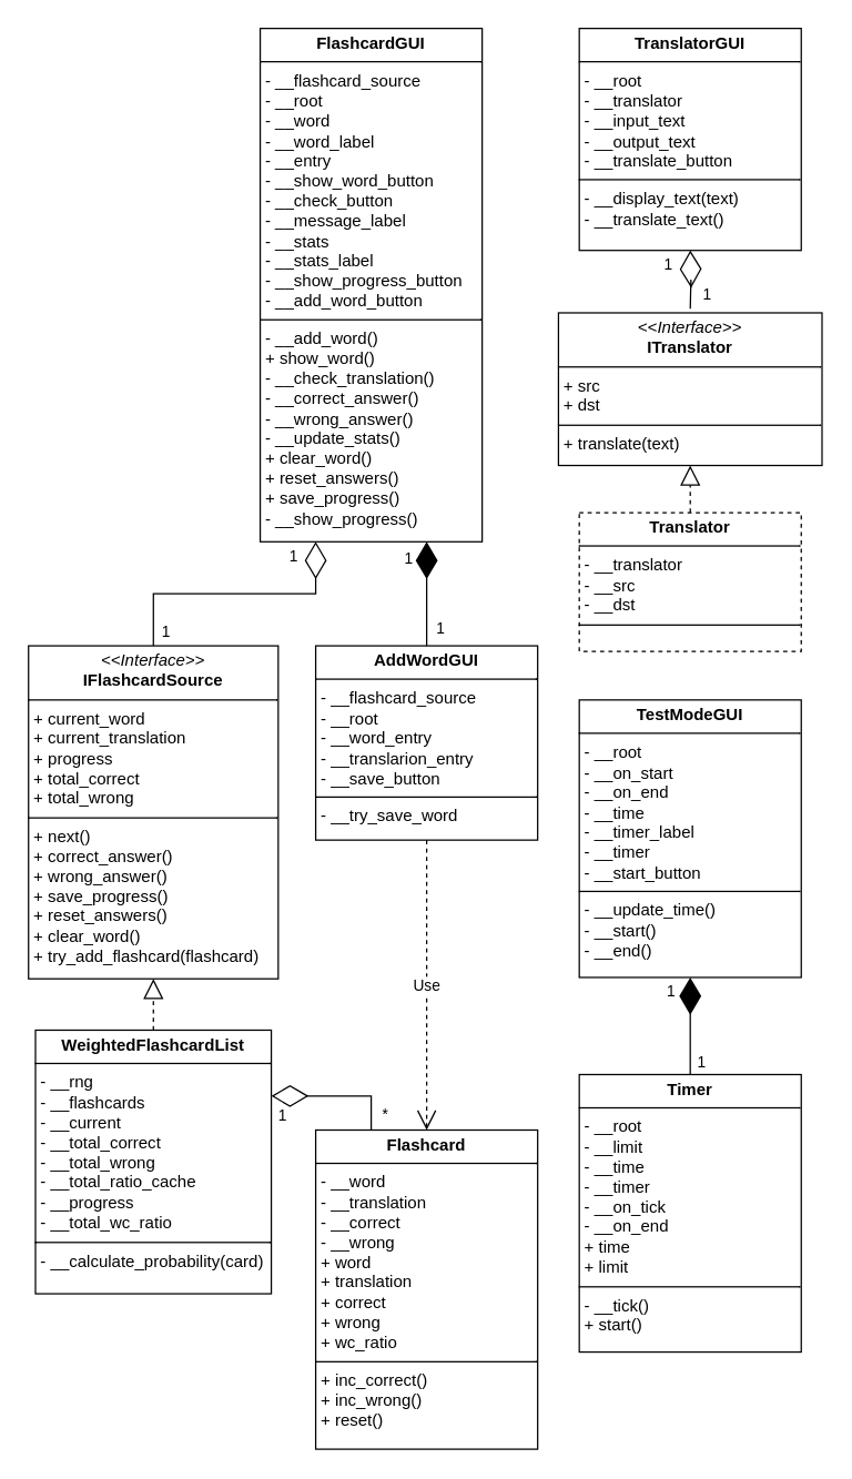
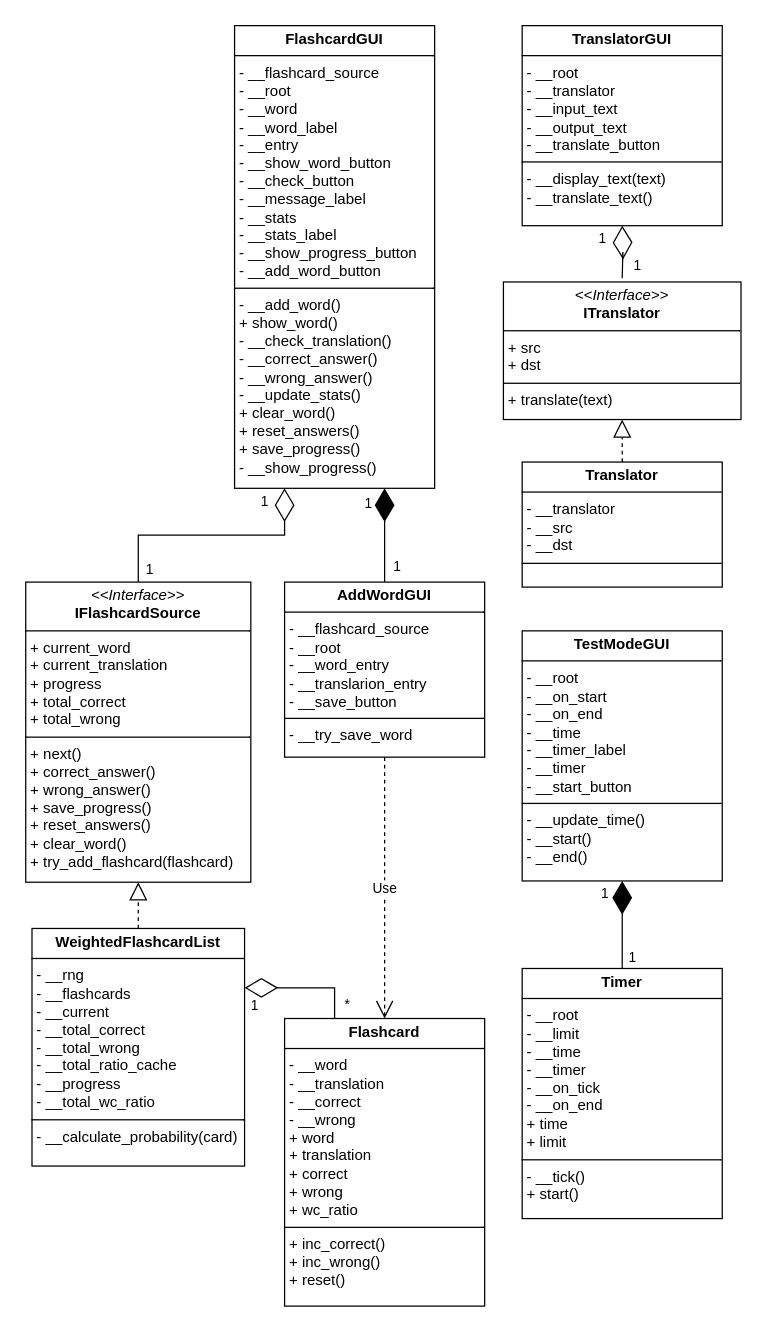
- <mxCell id="9" value="&lt;p style=&quot;margin:0px;margin-top:4px;text-align:center;&quot;&gt;&lt;b&gt;Translator&lt;/b&gt;&lt;br&gt;&lt;/p&gt;&lt;hr size=&quot;1&quot; style=&quot;border-style:solid;&quot;&gt;&lt;p style=&quot;margin:0px;margin-left:4px;&quot;&gt;- __translator&lt;/p&gt;&lt;p style=&quot;margin:0px;margin-left:4px;&quot;&gt;- __src&lt;/p&gt;&lt;p style=&quot;margin:0px;margin-left:4px;&quot;&gt;- __dst&lt;br&gt;&lt;/p&gt;&lt;hr size=&quot;1&quot; style=&quot;border-style:solid;&quot;&gt;&lt;p style=&quot;margin:0px;margin-left:4px;&quot;&gt;&lt;br&gt;&lt;/p&gt;" style="verticalAlign=top;align=left;overflow=fill;html=1;whiteSpace=wrap;dashed=1;" parent="1" vertex="1"><mxGeometry x="417" y="369" width="160" height="100" as="geometry" /></mxCell>
+ <mxCell id="9" value="&lt;p style=&quot;margin:0px;margin-top:4px;text-align:center;&quot;&gt;&lt;b&gt;Translator&lt;/b&gt;&lt;br&gt;&lt;/p&gt;&lt;hr size=&quot;1&quot; style=&quot;border-style:solid;&quot;&gt;&lt;p style=&quot;margin:0px;margin-left:4px;&quot;&gt;- __translator&lt;/p&gt;&lt;p style=&quot;margin:0px;margin-left:4px;&quot;&gt;- __src&lt;/p&gt;&lt;p style=&quot;margin:0px;margin-left:4px;&quot;&gt;- __dst&lt;br&gt;&lt;/p&gt;&lt;hr size=&quot;1&quot; style=&quot;border-style:solid;&quot;&gt;&lt;p style=&quot;margin:0px;margin-left:4px;&quot;&gt;&lt;br&gt;&lt;/p&gt;" style="verticalAlign=top;align=left;overflow=fill;html=1;whiteSpace=wrap;" parent="1" vertex="1"><mxGeometry x="417" y="369" width="160" height="100" as="geometry" /></mxCell>
